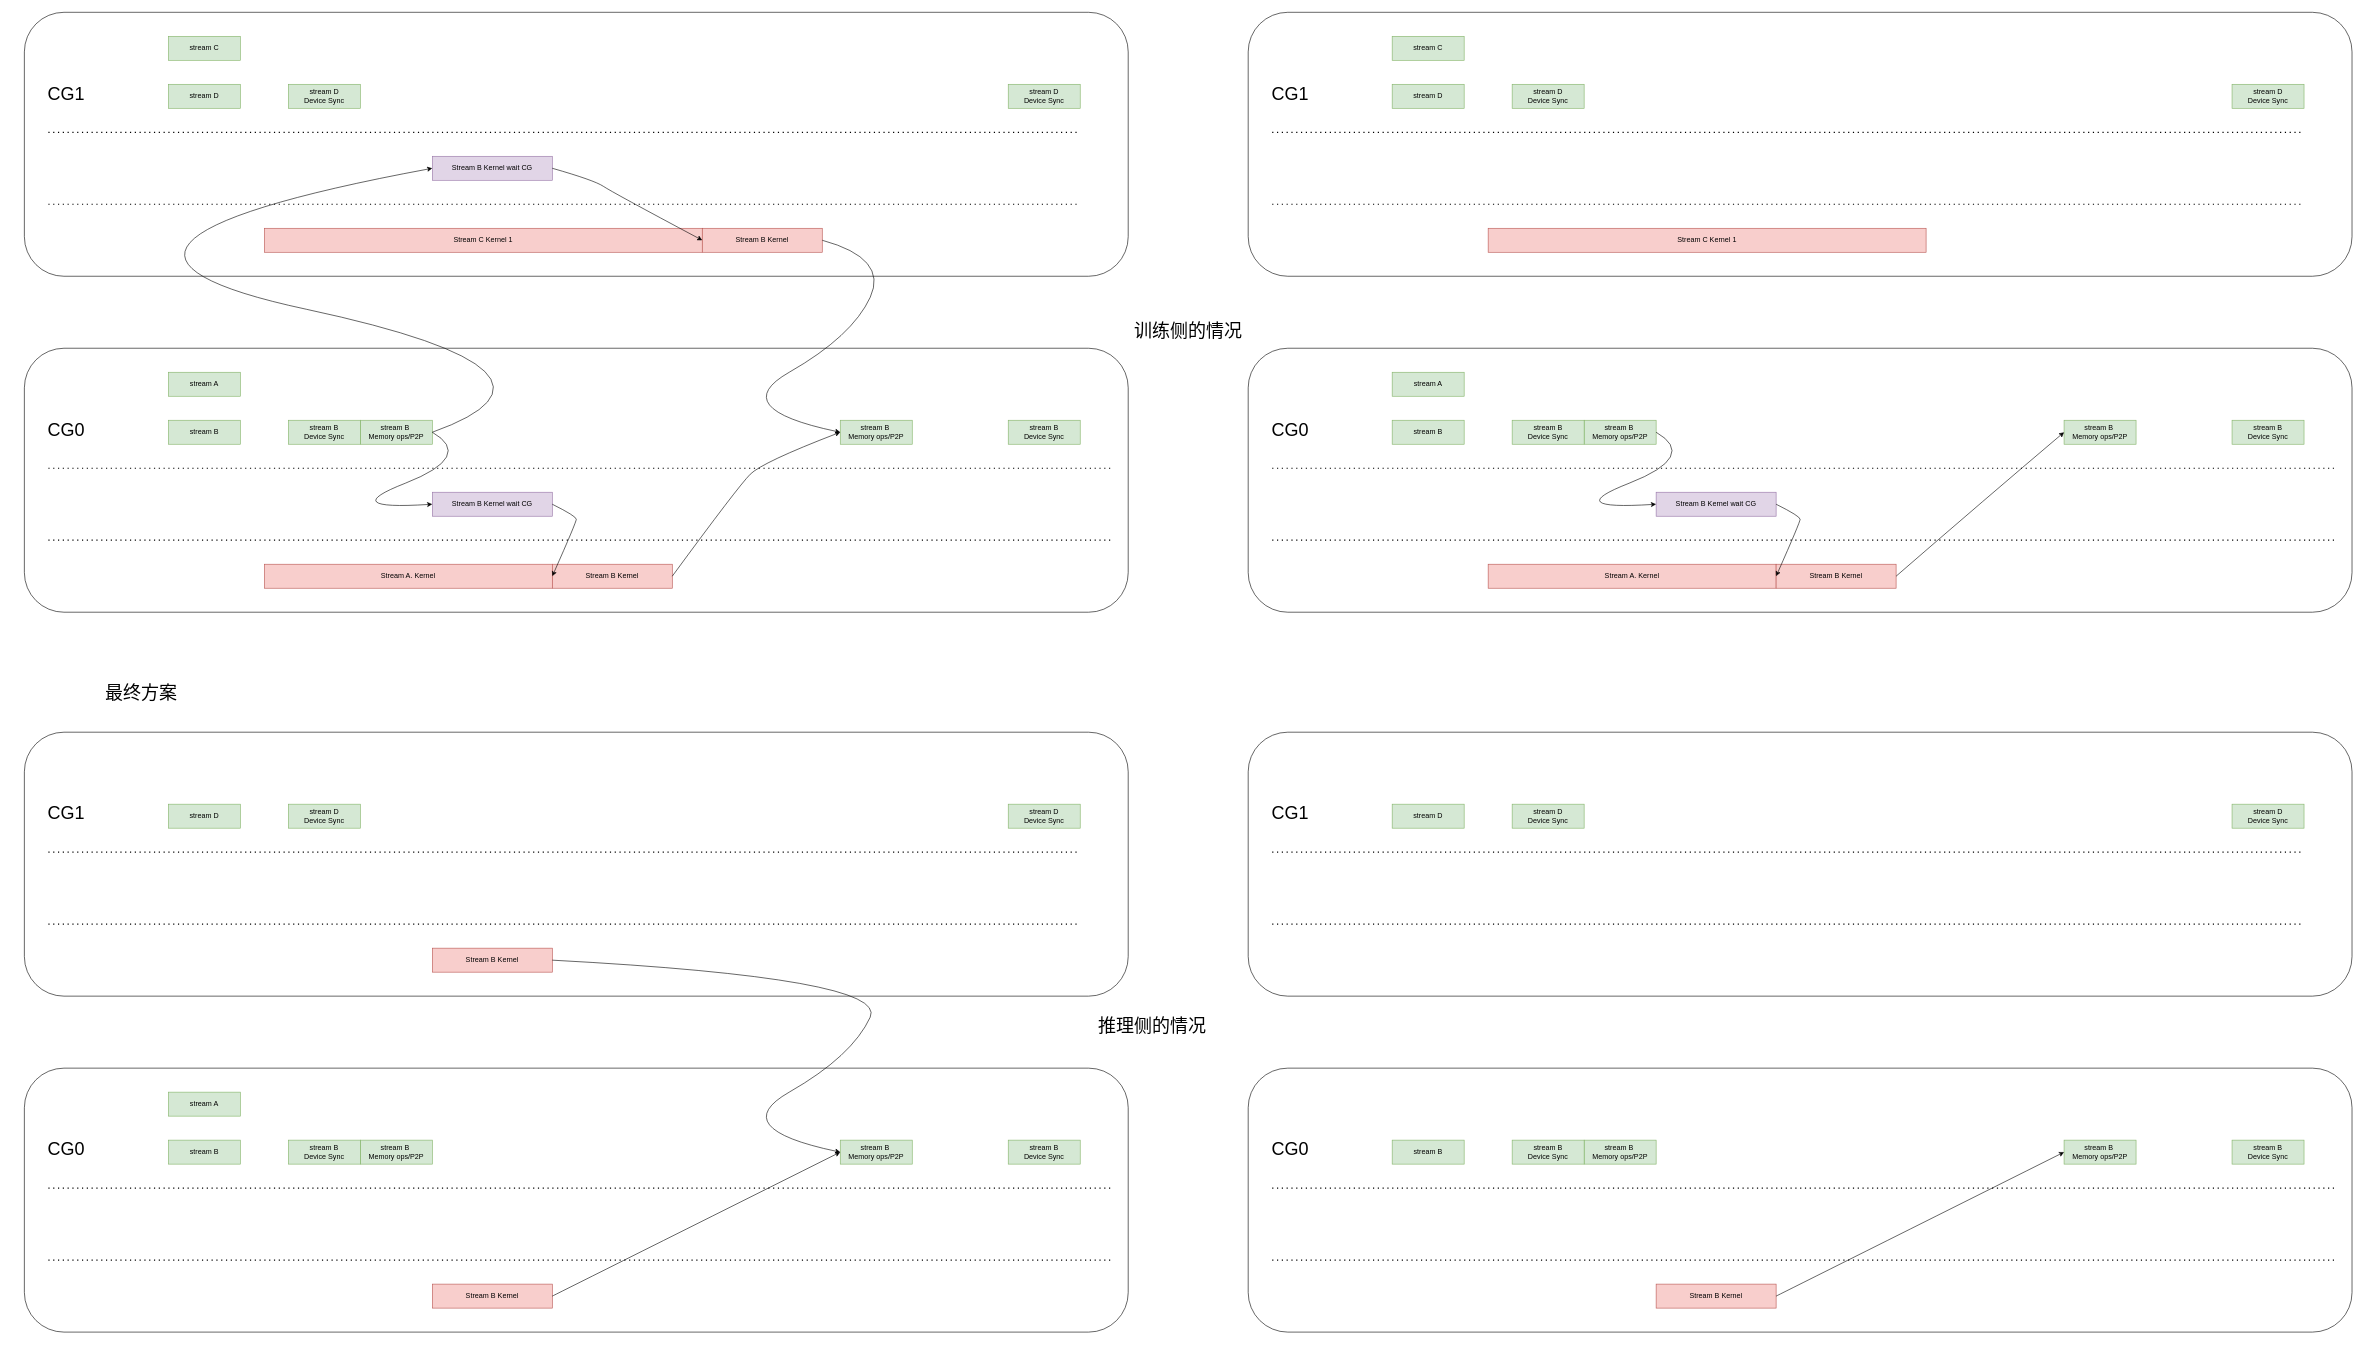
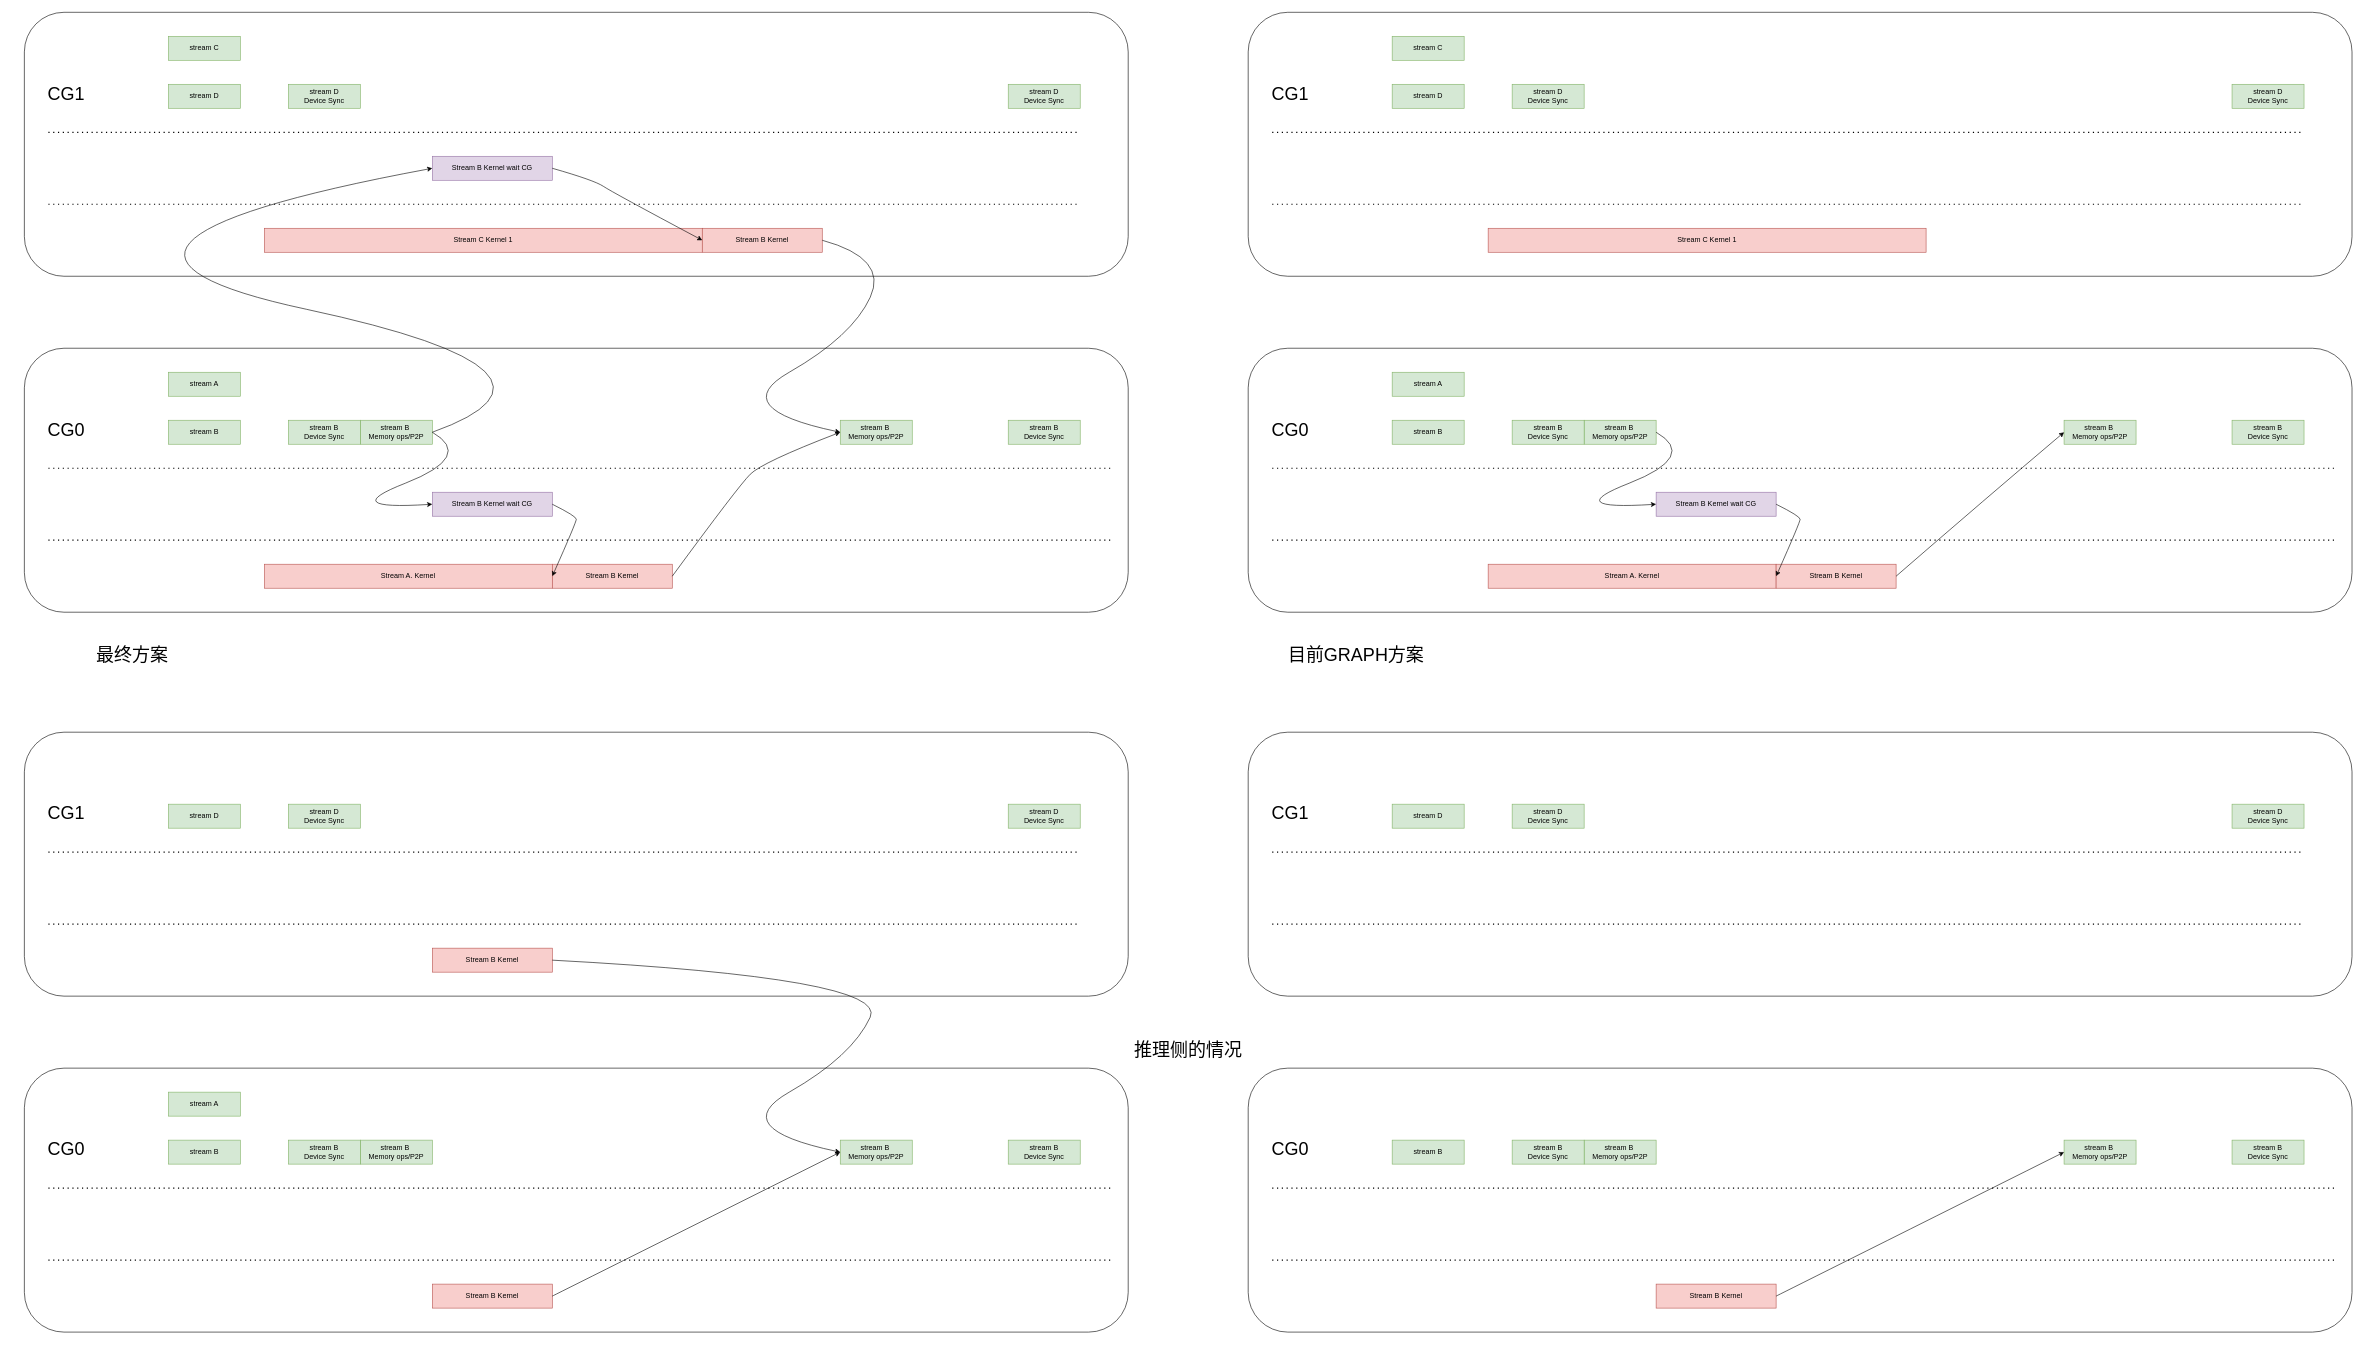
- <mxCell id="98" value="&lt;font style=&quot;font-size: 30px;&quot;&gt;训练侧的情况&lt;/font&gt;" style="text;html=1;strokeColor=none;fillColor=none;align=center;verticalAlign=middle;whiteSpace=wrap;rounded=0;" parent="1" vertex="1"><mxGeometry x="1800" y="520" width="360" height="60" as="geometry" /></mxCell>
+ <mxCell id="78" value="&lt;font style=&quot;font-size: 30px;&quot;&gt;目前GRAPH方案&lt;/font&gt;" style="text;html=1;strokeColor=none;fillColor=none;align=center;verticalAlign=middle;whiteSpace=wrap;rounded=0;" parent="1" vertex="1"><mxGeometry x="2080" y="1060" width="360" height="60" as="geometry" /></mxCell>
- <mxCell id="77" value="&lt;font style=&quot;font-size: 30px;&quot;&gt;最终方案&lt;/font&gt;" style="text;html=1;strokeColor=none;fillColor=none;align=center;verticalAlign=middle;whiteSpace=wrap;rounded=0;" parent="1" vertex="1"><mxGeometry x="55" y="1125" width="360" height="60" as="geometry" /></mxCell>
+ <mxCell id="77" value="&lt;font style=&quot;font-size: 30px;&quot;&gt;最终方案&lt;/font&gt;" style="text;html=1;strokeColor=none;fillColor=none;align=center;verticalAlign=middle;whiteSpace=wrap;rounded=0;" parent="1" vertex="1"><mxGeometry x="40" y="1060" width="360" height="60" as="geometry" /></mxCell>
- <mxCell id="99" value="&lt;font style=&quot;font-size: 30px;&quot;&gt;推理侧的情况&lt;/font&gt;" style="text;html=1;strokeColor=none;fillColor=none;align=center;verticalAlign=middle;whiteSpace=wrap;rounded=0;" parent="1" vertex="1"><mxGeometry x="1740" y="1680" width="360" height="60" as="geometry" /></mxCell>
+ <mxCell id="99" value="&lt;font style=&quot;font-size: 30px;&quot;&gt;推理侧的情况&lt;/font&gt;" style="text;html=1;strokeColor=none;fillColor=none;align=center;verticalAlign=middle;whiteSpace=wrap;rounded=0;" parent="1" vertex="1"><mxGeometry x="1800" y="1720" width="360" height="60" as="geometry" /></mxCell>
